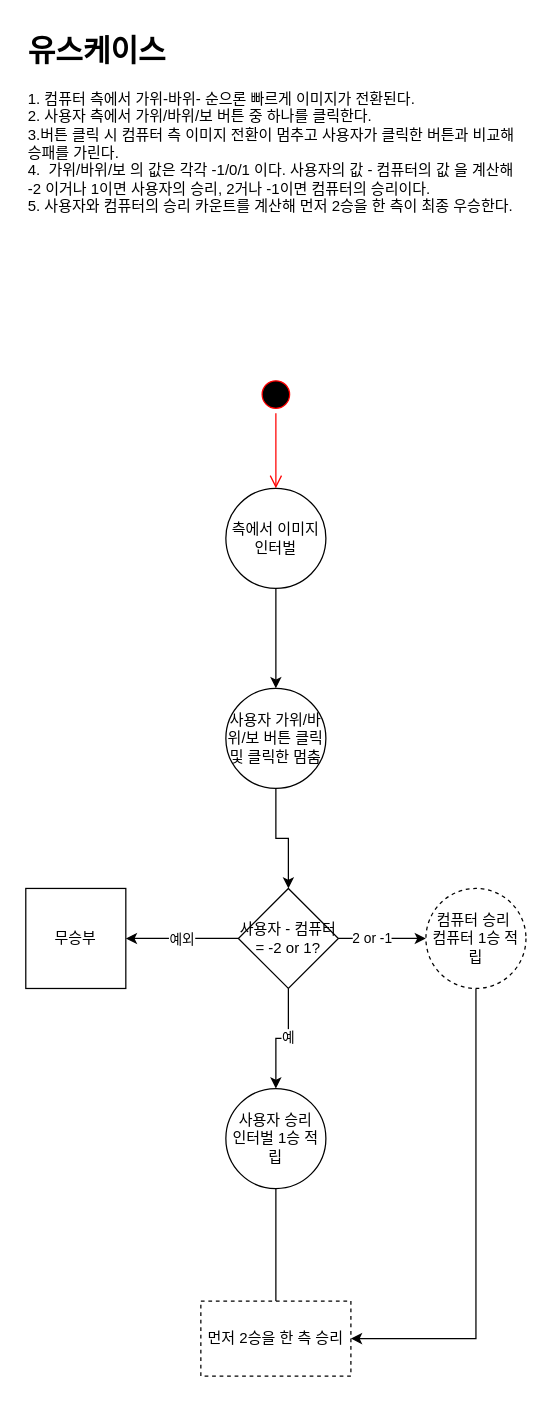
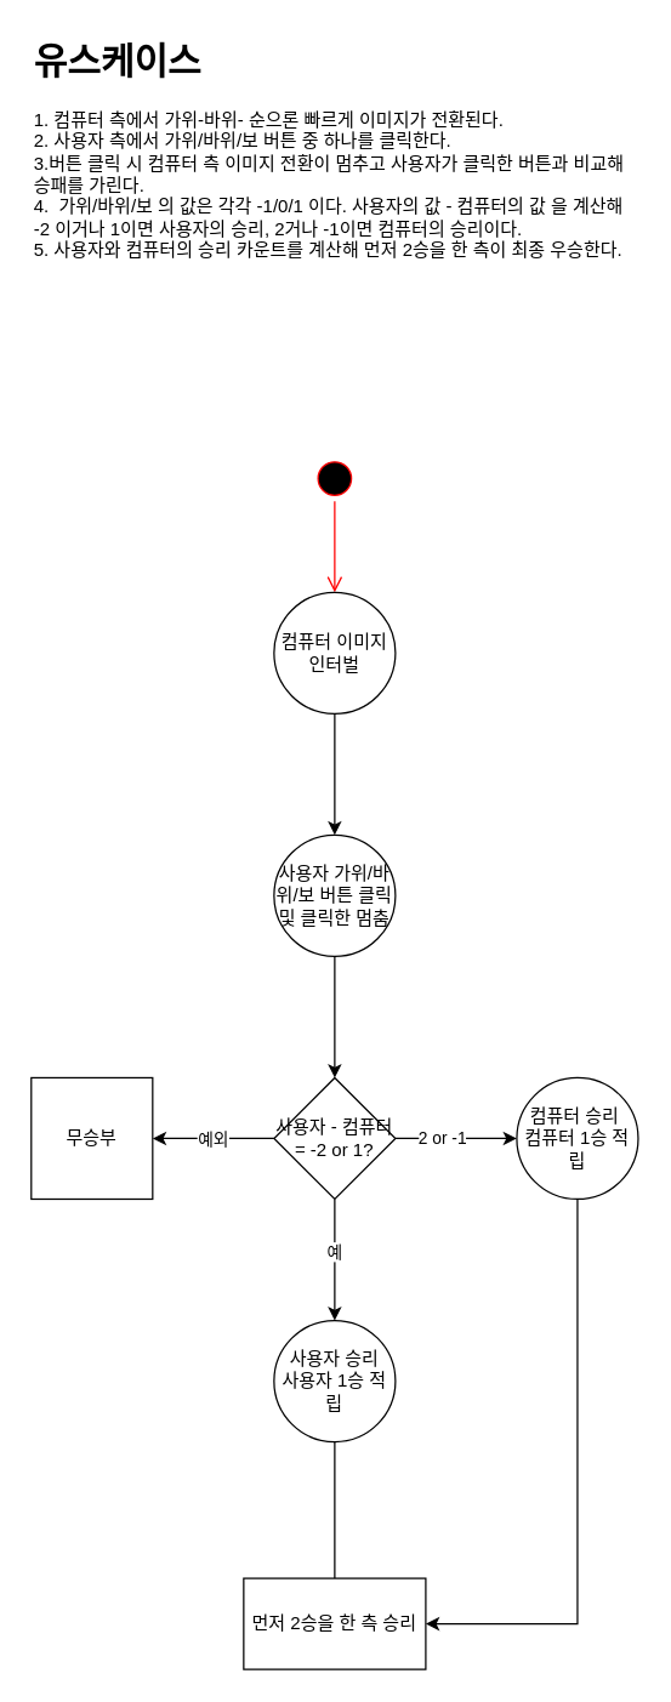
- <mxCell id="6" value="측에서 이미지 인터벌" style="ellipse;whiteSpace=wrap;html=1;aspect=fixed;" vertex="1" parent="1"><mxGeometry x="180" y="390" width="80" height="80" as="geometry" /></mxCell>
+ <mxCell id="6" value="컴퓨터 이미지 인터벌" style="ellipse;whiteSpace=wrap;html=1;aspect=fixed;" vertex="1" parent="1"><mxGeometry x="180" y="390" width="80" height="80" as="geometry" /></mxCell>
- <mxCell id="15" value="사용자 - 컴퓨터 = -2 or 1?" style="rhombus;whiteSpace=wrap;html=1;" vertex="1" parent="1"><mxGeometry x="190" y="710" width="80" height="80" as="geometry" /></mxCell>
+ <mxCell id="15" value="사용자 - 컴퓨터 = -2 or 1?" style="rhombus;whiteSpace=wrap;html=1;" vertex="1" parent="1"><mxGeometry x="180" y="710" width="80" height="80" as="geometry" /></mxCell>
- <mxCell id="19" value="컴퓨터 승리&amp;nbsp;&lt;div&gt;컴퓨터 1승 적립&lt;/div&gt;" style="ellipse;whiteSpace=wrap;html=1;dashed=1;" vertex="1" parent="1"><mxGeometry x="340" y="710" width="80" height="80" as="geometry" /></mxCell>
+ <mxCell id="19" value="컴퓨터 승리&amp;nbsp;&lt;div&gt;컴퓨터 1승 적립&lt;/div&gt;" style="ellipse;whiteSpace=wrap;html=1;" vertex="1" parent="1"><mxGeometry x="340" y="710" width="80" height="80" as="geometry" /></mxCell>
- <mxCell id="17" value="사용자 승리&lt;div&gt;인터벌 1승 적립&lt;/div&gt;" style="ellipse;whiteSpace=wrap;html=1;" vertex="1" parent="1"><mxGeometry x="180" y="870" width="80" height="80" as="geometry" /></mxCell>
+ <mxCell id="17" value="사용자 승리&lt;div&gt;사용자 1승 적립&lt;/div&gt;" style="ellipse;whiteSpace=wrap;html=1;" vertex="1" parent="1"><mxGeometry x="180" y="870" width="80" height="80" as="geometry" /></mxCell>
- <mxCell id="21" value="먼저 2승을 한 측 승리" style="whiteSpace=wrap;html=1;dashed=1;" vertex="1" parent="1"><mxGeometry x="160" y="1040" width="120" height="60" as="geometry" /></mxCell>
+ <mxCell id="21" value="먼저 2승을 한 측 승리" style="whiteSpace=wrap;html=1;" vertex="1" parent="1"><mxGeometry x="160" y="1040" width="120" height="60" as="geometry" /></mxCell>
